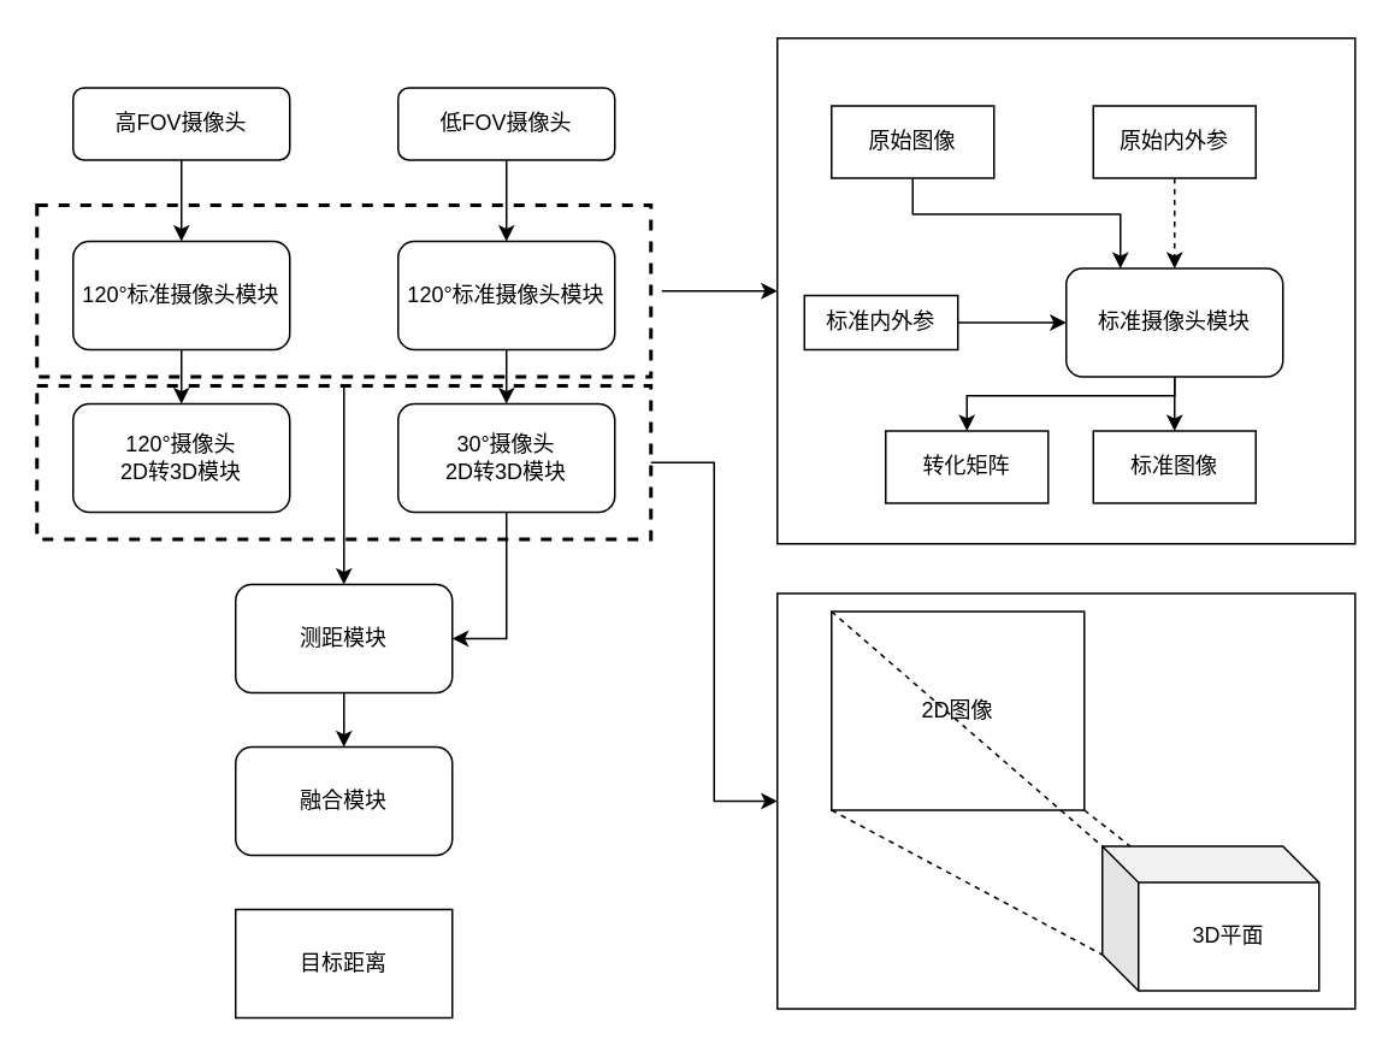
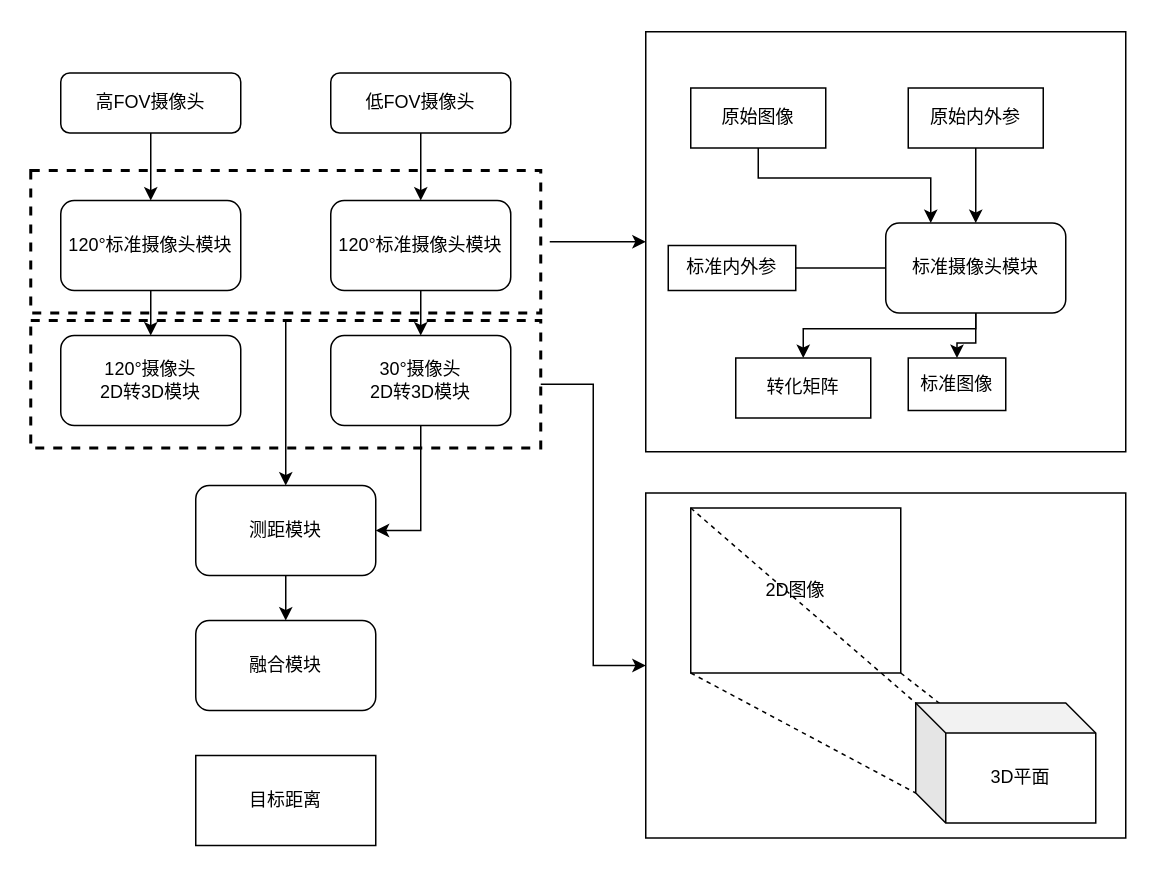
- <mxCell id="29" style="edgeStyle=orthogonalEdgeStyle;rounded=0;orthogonalLoop=1;jettySize=auto;html=1;dashed=1;" edge="1" parent="23" source="30" target="26"><mxGeometry relative="1" as="geometry" /></mxCell>
+ <mxCell id="29" style="edgeStyle=orthogonalEdgeStyle;rounded=0;orthogonalLoop=1;jettySize=auto;html=1;" edge="1" parent="23" source="30" target="26"><mxGeometry relative="1" as="geometry" /></mxCell>
- <mxCell id="31" style="edgeStyle=orthogonalEdgeStyle;rounded=0;orthogonalLoop=1;jettySize=auto;html=1;" edge="1" parent="23" source="32" target="26"><mxGeometry relative="1" as="geometry" /></mxCell>
+ <mxCell id="31" style="edgeStyle=orthogonalEdgeStyle;rounded=0;orthogonalLoop=1;jettySize=auto;html=1;endArrow=none;" edge="1" parent="23" source="32" target="26"><mxGeometry relative="1" as="geometry" /></mxCell>
- <mxCell id="33" value="标准图像" style="rounded=0;whiteSpace=wrap;html=1;" vertex="1" parent="23"><mxGeometry x="175" y="217.5" width="90" height="40" as="geometry" /></mxCell>
+ <mxCell id="33" value="标准图像" style="rounded=0;whiteSpace=wrap;html=1;" vertex="1" parent="23"><mxGeometry x="175" y="217.5" width="65" height="35" as="geometry" /></mxCell>
